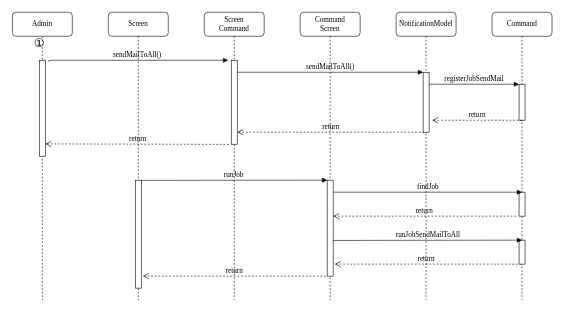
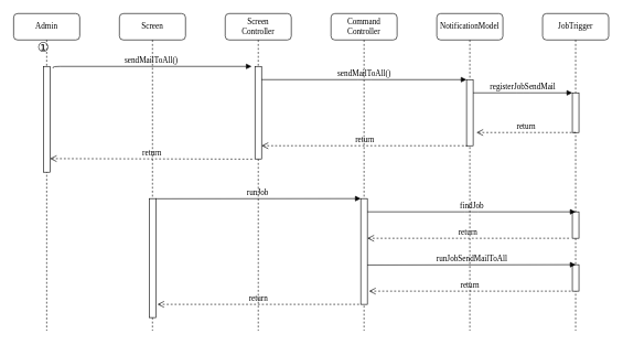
- <mxCell id="10" value="Screen&lt;br&gt;Command" style="shape=umlLifeline;perimeter=lifelinePerimeter;whiteSpace=wrap;html=1;container=1;collapsible=0;recursiveResize=0;outlineConnect=0;rounded=1;shadow=0;comic=0;labelBackgroundColor=none;strokeWidth=1;fontFamily=Verdana;fontSize=12;align=center;" parent="1" vertex="1"><mxGeometry x="340" y="20" width="100" height="480" as="geometry" /></mxCell>
+ <mxCell id="10" value="Screen&lt;br&gt;Controller" style="shape=umlLifeline;perimeter=lifelinePerimeter;whiteSpace=wrap;html=1;container=1;collapsible=0;recursiveResize=0;outlineConnect=0;rounded=1;shadow=0;comic=0;labelBackgroundColor=none;strokeWidth=1;fontFamily=Verdana;fontSize=12;align=center;" parent="1" vertex="1"><mxGeometry x="340" y="20" width="100" height="480" as="geometry" /></mxCell>
- <mxCell id="20" value="Command&lt;br&gt;Screen" style="shape=umlLifeline;perimeter=lifelinePerimeter;whiteSpace=wrap;html=1;container=1;collapsible=0;recursiveResize=0;outlineConnect=0;rounded=1;shadow=0;comic=0;labelBackgroundColor=none;strokeWidth=1;fontFamily=Verdana;fontSize=12;align=center;" vertex="1" parent="1"><mxGeometry x="500" y="20" width="100" height="480" as="geometry" /></mxCell>
+ <mxCell id="20" value="Command&lt;br&gt;Controller" style="shape=umlLifeline;perimeter=lifelinePerimeter;whiteSpace=wrap;html=1;container=1;collapsible=0;recursiveResize=0;outlineConnect=0;rounded=1;shadow=0;comic=0;labelBackgroundColor=none;strokeWidth=1;fontFamily=Verdana;fontSize=12;align=center;" vertex="1" parent="1"><mxGeometry x="500" y="20" width="100" height="480" as="geometry" /></mxCell>
- <mxCell id="4" value="Command" style="shape=umlLifeline;perimeter=lifelinePerimeter;whiteSpace=wrap;html=1;container=1;collapsible=0;recursiveResize=0;outlineConnect=0;rounded=1;shadow=0;comic=0;labelBackgroundColor=none;strokeWidth=1;fontFamily=Verdana;fontSize=12;align=center;" parent="1" vertex="1"><mxGeometry x="820" y="20" width="100" height="480" as="geometry" /></mxCell>
+ <mxCell id="4" value="JobTrigger" style="shape=umlLifeline;perimeter=lifelinePerimeter;whiteSpace=wrap;html=1;container=1;collapsible=0;recursiveResize=0;outlineConnect=0;rounded=1;shadow=0;comic=0;labelBackgroundColor=none;strokeWidth=1;fontFamily=Verdana;fontSize=12;align=center;" parent="1" vertex="1"><mxGeometry x="820" y="20" width="100" height="480" as="geometry" /></mxCell>
